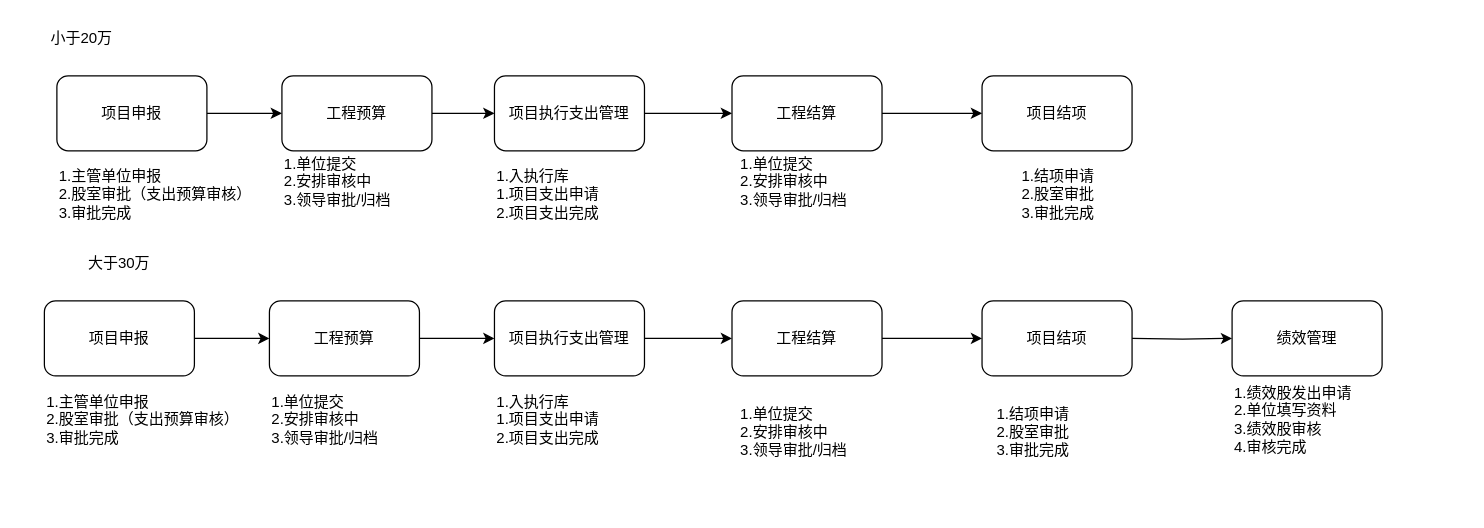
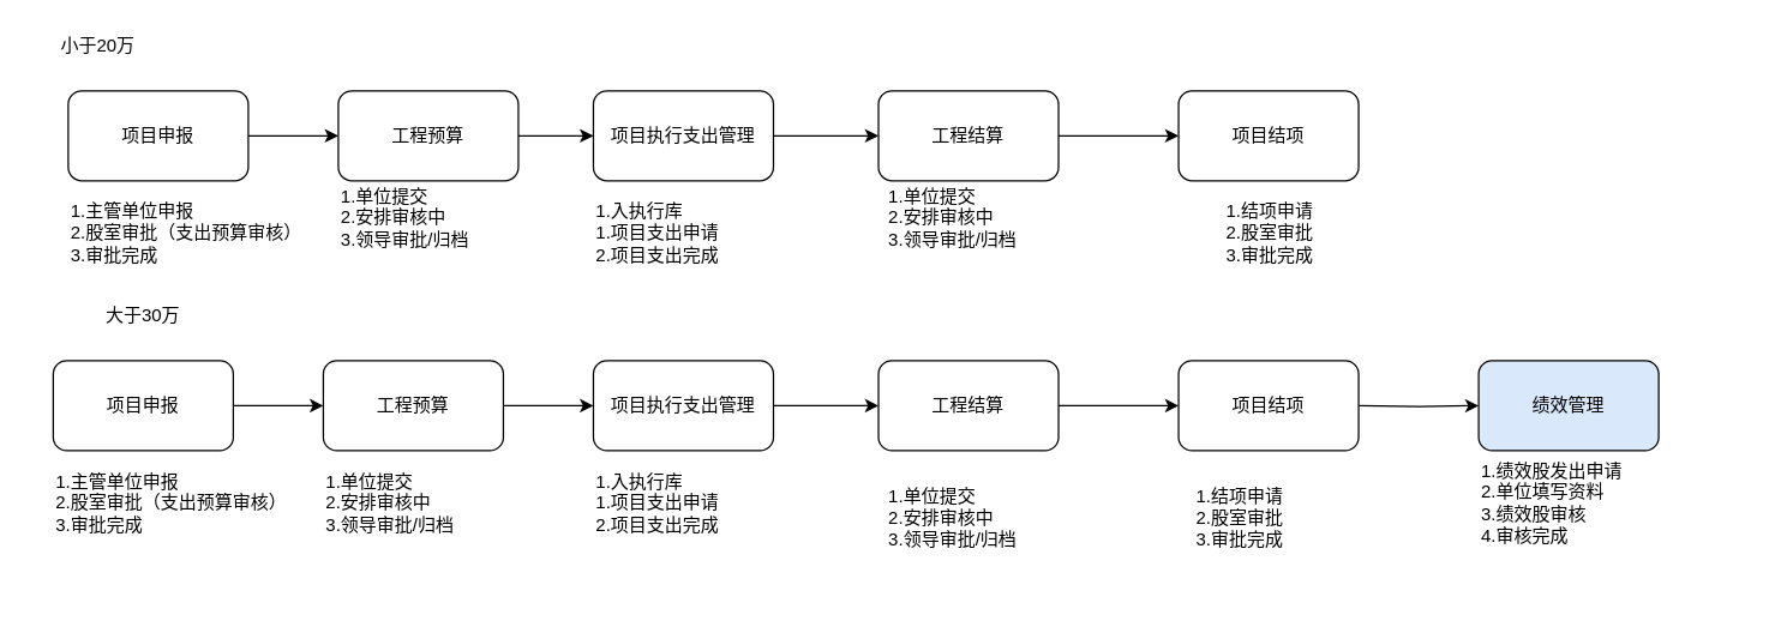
- <mxCell id="22" value="绩效管理" style="rounded=1;whiteSpace=wrap;html=1;" vertex="1" parent="1"><mxGeometry x="985" y="240" width="120" height="60" as="geometry" /></mxCell>
+ <mxCell id="22" value="绩效管理" style="rounded=1;whiteSpace=wrap;html=1;fillColor=#dae8fc;" vertex="1" parent="1"><mxGeometry x="985" y="240" width="120" height="60" as="geometry" /></mxCell>
